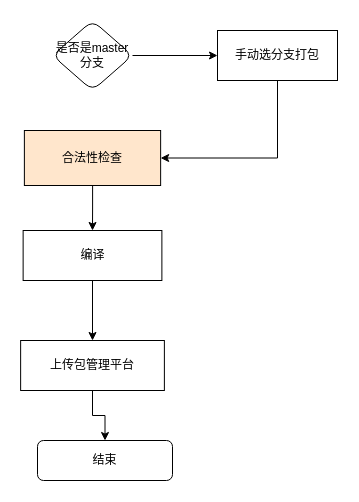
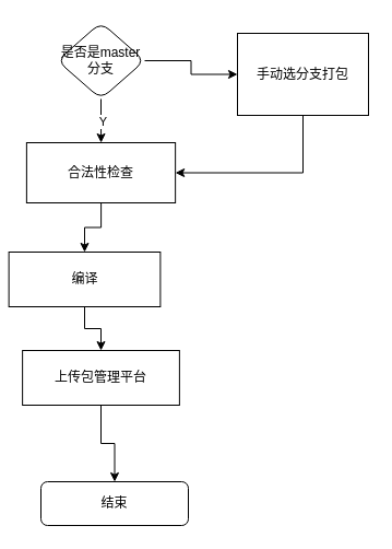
- <mxCell id="14" value="手动选分支打包" style="rounded=0;whiteSpace=wrap;html=1;" vertex="1" parent="1"><mxGeometry x="217" y="30" width="120" height="50" as="geometry" /></mxCell>
+ <mxCell id="14" value="手动选分支打包" style="rounded=0;whiteSpace=wrap;html=1;" vertex="1" parent="1"><mxGeometry x="217" y="30" width="120" height="75" as="geometry" /></mxCell>
+ <mxCell id="9" value="" style="edgeStyle=orthogonalEdgeStyle;rounded=0;orthogonalLoop=1;jettySize=auto;html=1;" edge="1" parent="1" source="12" target="3"><mxGeometry relative="1" as="geometry" /></mxCell>
+ <mxCell id="10" value="Y" style="edgeLabel;html=1;align=center;verticalAlign=middle;resizable=0;points=[];" vertex="1" connectable="0" parent="9"><mxGeometry x="-0.136" y="1" relative="1" as="geometry"><mxPoint y="3" as="offset" /></mxGeometry></mxCell>
- <mxCell id="3" value="合法性检查" style="rounded=0;whiteSpace=wrap;html=1;fillColor=#ffe6cc;" vertex="1" parent="1"><mxGeometry x="23.88" y="130" width="136.25" height="55" as="geometry" /></mxCell>
+ <mxCell id="3" value="合法性检查" style="rounded=0;whiteSpace=wrap;html=1;" vertex="1" parent="1"><mxGeometry x="23.88" y="130" width="136.25" height="55" as="geometry" /></mxCell>
- <mxCell id="5" value="编译" style="whiteSpace=wrap;html=1;rounded=0;" vertex="1" parent="1"><mxGeometry x="22.63" y="230" width="138.75" height="50" as="geometry" /></mxCell>
+ <mxCell id="5" value="编译" style="whiteSpace=wrap;html=1;rounded=0;" vertex="1" parent="1"><mxGeometry x="7.63" y="230" width="138.75" height="50" as="geometry" /></mxCell>
- <mxCell id="7" value="上传包管理平台" style="whiteSpace=wrap;html=1;rounded=0;" vertex="1" parent="1"><mxGeometry x="20.13" y="340" width="143.75" height="50" as="geometry" /></mxCell>
+ <mxCell id="7" value="上传包管理平台" style="whiteSpace=wrap;html=1;rounded=0;" vertex="1" parent="1"><mxGeometry x="20.13" y="320" width="143.75" height="50" as="geometry" /></mxCell>
